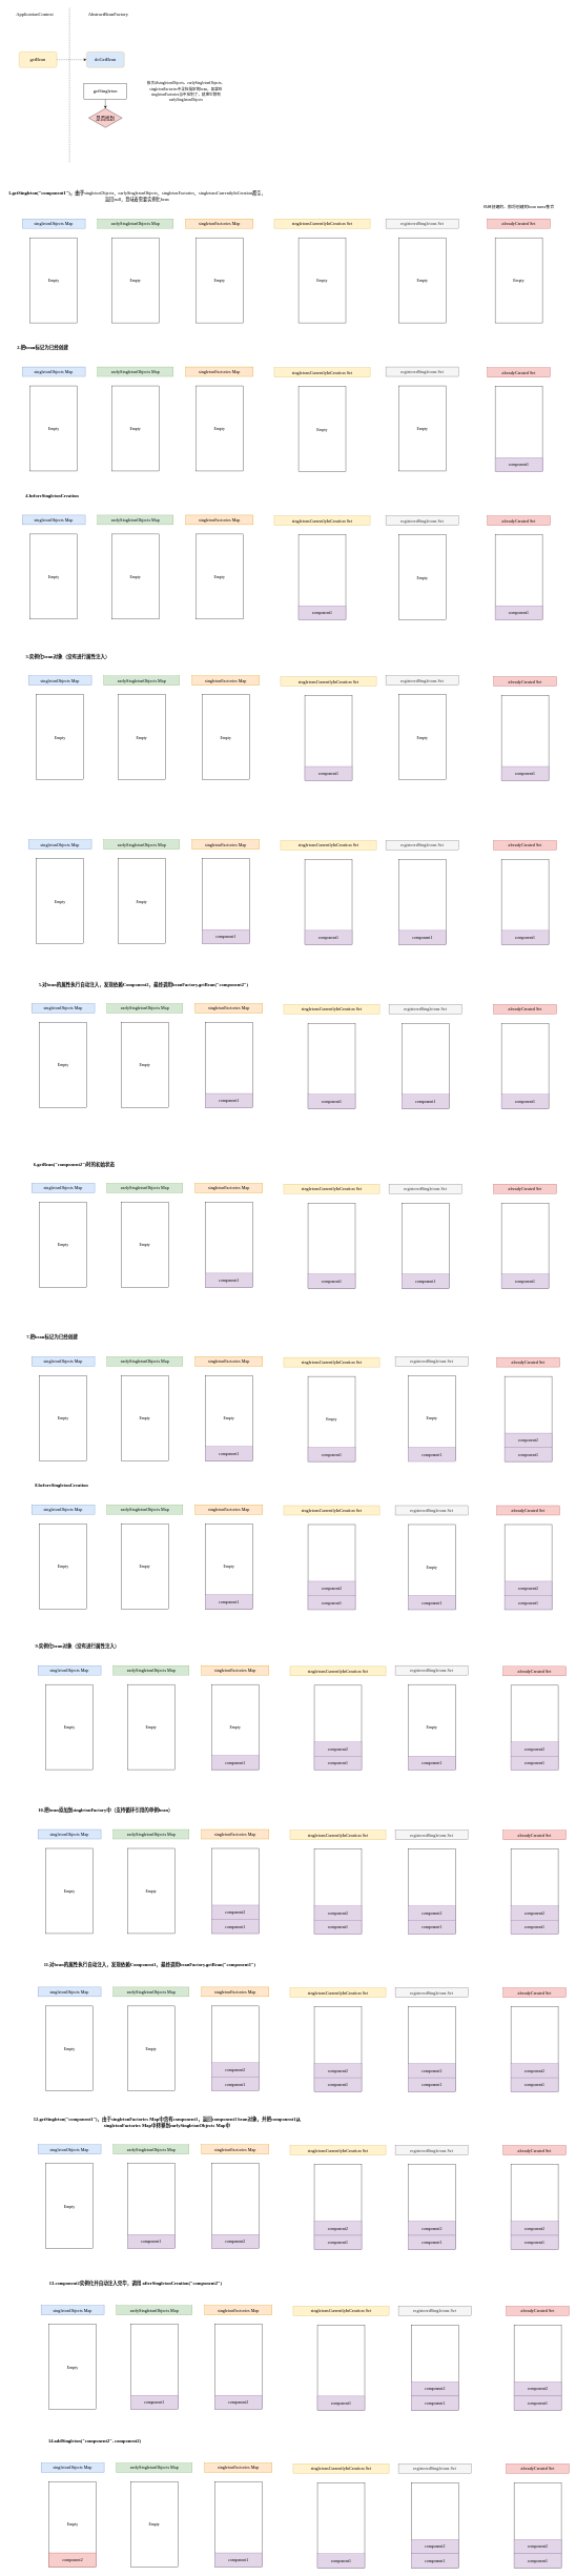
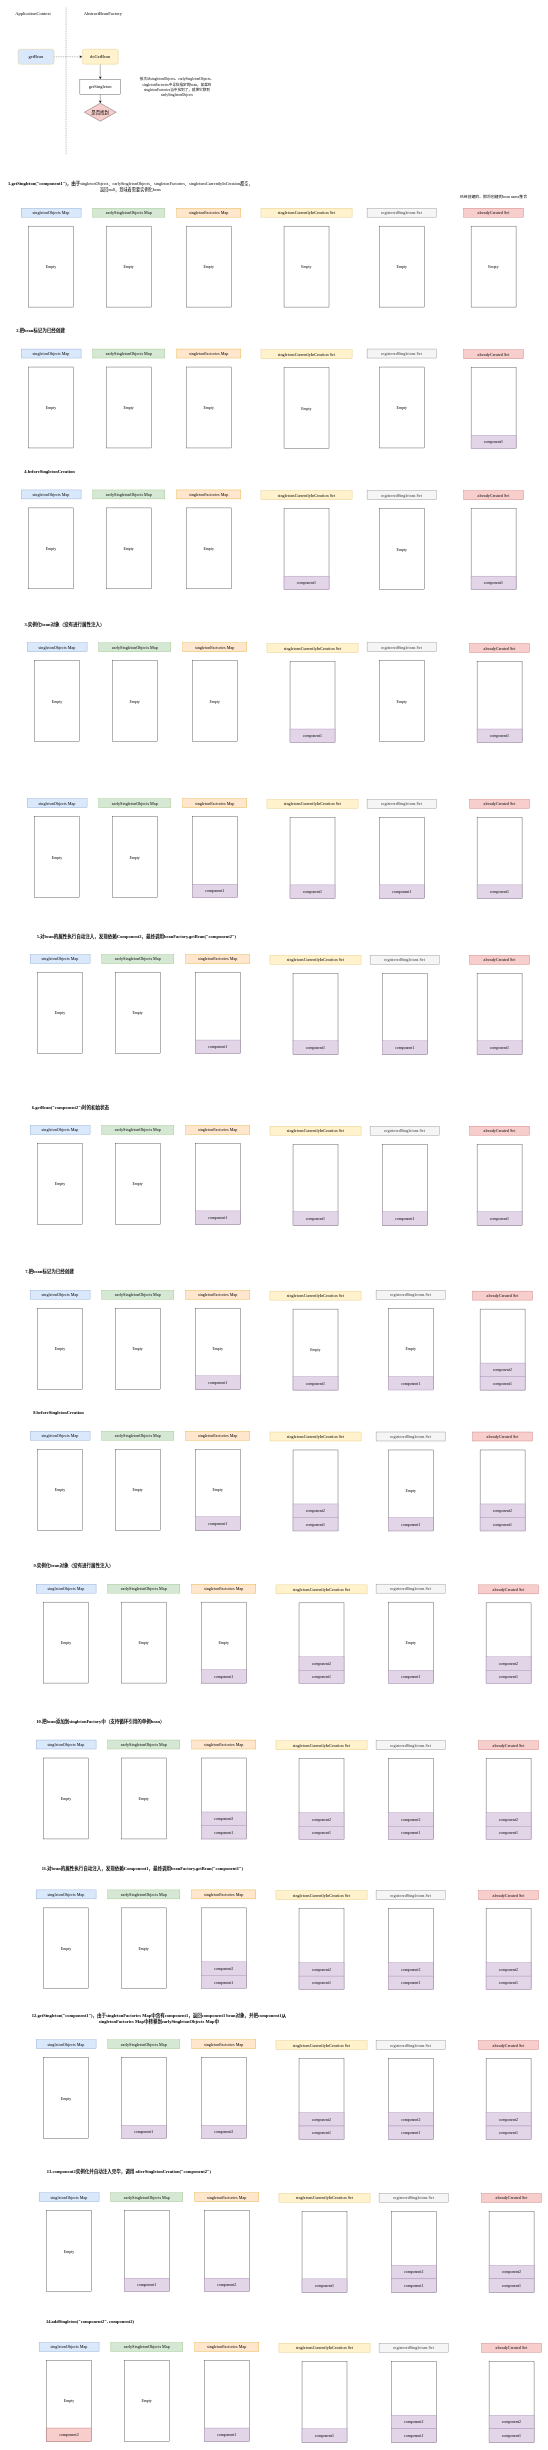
- <mxCell id="3" value="&lt;pre style=&quot;font-family: &amp;#34;menlo&amp;#34; ; font-size: 11.3pt&quot;&gt;getBean&lt;/pre&gt;" style="rounded=1;whiteSpace=wrap;html=1;fillColor=#fff2cc;strokeColor=#d6b656;" parent="1" vertex="1"><mxGeometry x="60" y="160" width="120" height="50" as="geometry" /></mxCell>
+ <mxCell id="3" value="&lt;pre style=&quot;font-family: &amp;#34;menlo&amp;#34; ; font-size: 11.3pt&quot;&gt;getBean&lt;/pre&gt;" style="rounded=1;whiteSpace=wrap;html=1;fillColor=#dae8fc;strokeColor=#d6b656;" parent="1" vertex="1"><mxGeometry x="60" y="160" width="120" height="50" as="geometry" /></mxCell>
- <mxCell id="5" value="&lt;pre style=&quot;font-family: &amp;#34;menlo&amp;#34; ; font-size: 11.3pt&quot;&gt;doGetBean&lt;/pre&gt;" style="rounded=1;whiteSpace=wrap;html=1;fillColor=#dae8fc;strokeColor=#d6b656;" parent="1" vertex="1"><mxGeometry x="274" y="160" width="120" height="50" as="geometry" /></mxCell>
+ <mxCell id="5" value="&lt;pre style=&quot;font-family: &amp;#34;menlo&amp;#34; ; font-size: 11.3pt&quot;&gt;doGetBean&lt;/pre&gt;" style="rounded=1;whiteSpace=wrap;html=1;fillColor=#fff2cc;strokeColor=#d6b656;" parent="1" vertex="1"><mxGeometry x="274" y="160" width="120" height="50" as="geometry" /></mxCell>
+ <mxCell id="4" style="edgeStyle=orthogonalEdgeStyle;rounded=0;orthogonalLoop=1;jettySize=auto;html=1;exitX=0.5;exitY=1;exitDx=0;exitDy=0;entryX=0.5;entryY=0;entryDx=0;entryDy=0;" parent="1" source="5" target="10" edge="1"><mxGeometry relative="1" as="geometry" /></mxCell>
